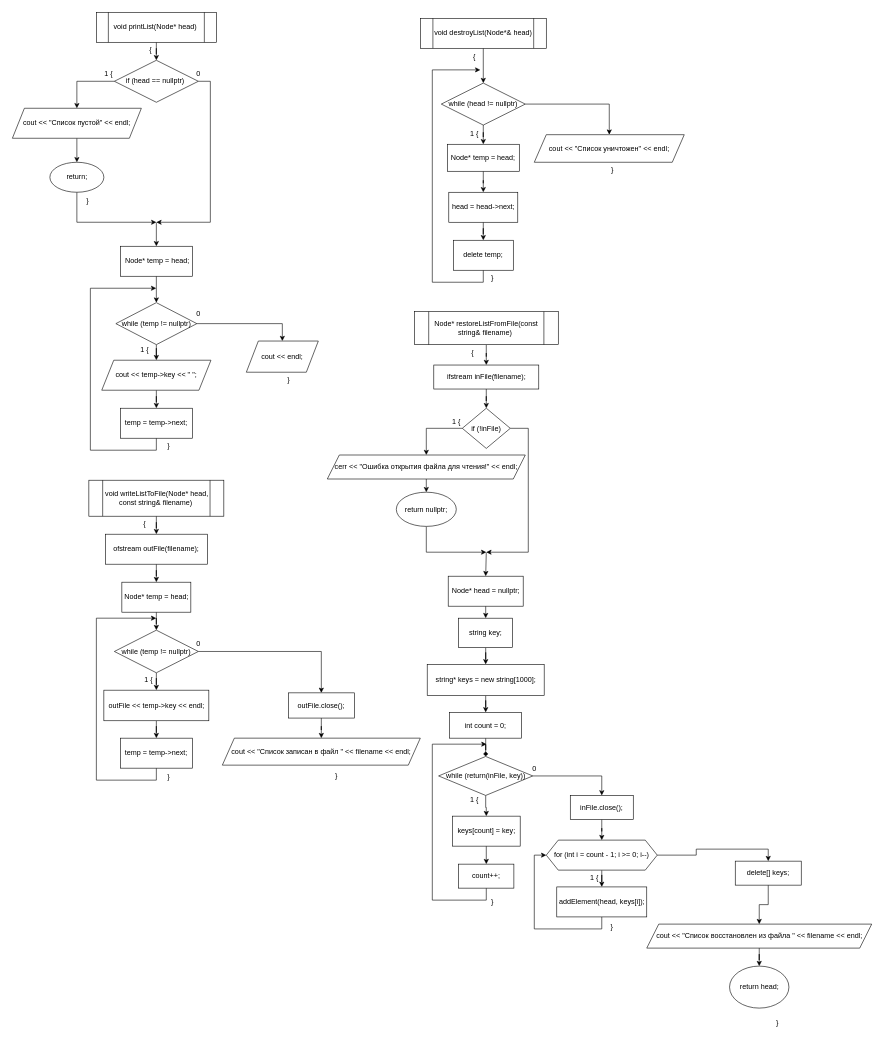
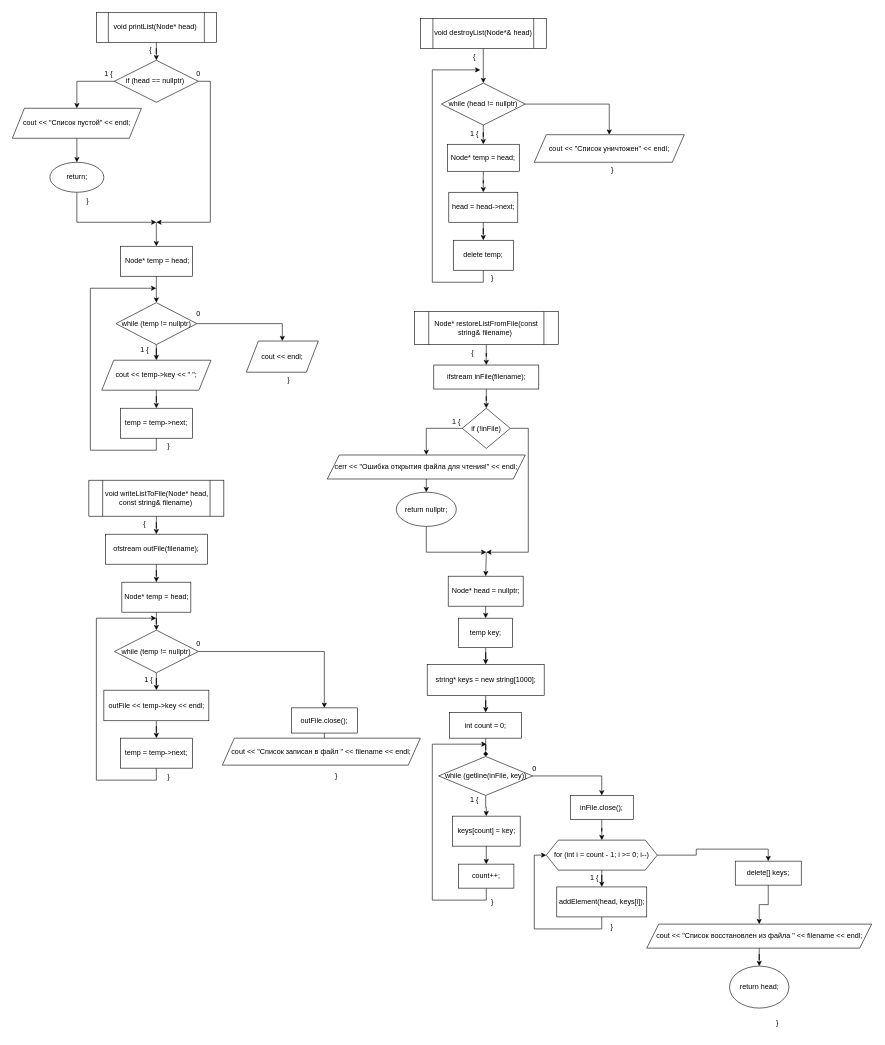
- <mxCell id="85" value="string key;" style="rounded=0;whiteSpace=wrap;html=1;" vertex="1" parent="1"><mxGeometry x="764" y="1030" width="90" height="49" as="geometry" /></mxCell>
+ <mxCell id="85" value="temp key;" style="rounded=0;whiteSpace=wrap;html=1;" vertex="1" parent="1"><mxGeometry x="764" y="1030" width="90" height="49" as="geometry" /></mxCell>
- <mxCell id="47" value="outFile.close();" style="rounded=0;whiteSpace=wrap;html=1;" vertex="1" parent="1"><mxGeometry x="480" y="1154.5" width="110" height="42" as="geometry" /></mxCell>
+ <mxCell id="47" value="outFile.close();" style="rounded=0;whiteSpace=wrap;html=1;" vertex="1" parent="1"><mxGeometry x="485" y="1179.5" width="110" height="42" as="geometry" /></mxCell>
- <mxCell id="92" value="while (return(inFile, key))" style="rhombus;whiteSpace=wrap;html=1;" vertex="1" parent="1"><mxGeometry x="730.5" y="1260.5" width="157" height="65" as="geometry" /></mxCell>
+ <mxCell id="92" value="while (getline(inFile, key))" style="rhombus;whiteSpace=wrap;html=1;" vertex="1" parent="1"><mxGeometry x="730.5" y="1260.5" width="157" height="65" as="geometry" /></mxCell>
